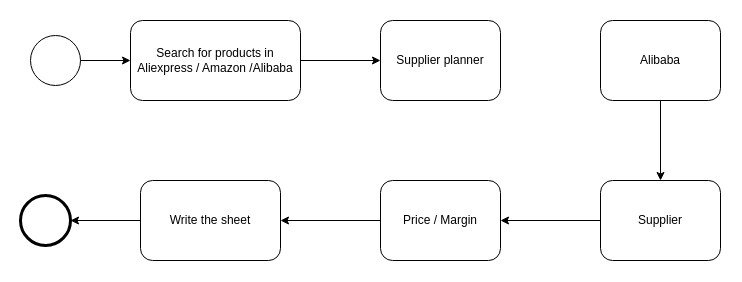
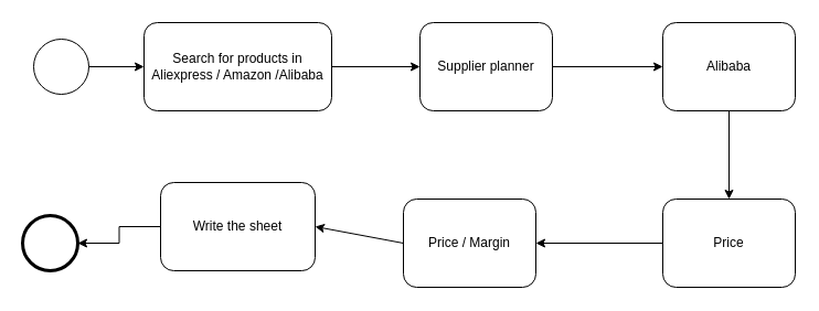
+ <mxCell id="9" style="edgeStyle=orthogonalEdgeStyle;rounded=0;html=1;jettySize=auto;orthogonalLoop=1;" parent="1" source="4" target="5" edge="1"><mxGeometry relative="1" as="geometry"><mxPoint x="360" y="145" as="targetPoint" /></mxGeometry></mxCell>
- <mxCell id="14" value="Write the sheet" style="shape=ext;rounded=1;html=1;whiteSpace=wrap;" vertex="1" parent="1"><mxGeometry x="140" y="180" width="140" height="80" as="geometry" /></mxCell>
+ <mxCell id="14" value="Write the sheet" style="shape=ext;rounded=1;html=1;whiteSpace=wrap;" vertex="1" parent="1"><mxGeometry x="145" y="165" width="140" height="80" as="geometry" /></mxCell>
- <mxCell id="11" value="Price / Margin" style="shape=ext;rounded=1;html=1;whiteSpace=wrap;" vertex="1" parent="1"><mxGeometry x="380" y="180" width="120" height="80" as="geometry" /></mxCell>
+ <mxCell id="11" value="Price / Margin" style="shape=ext;rounded=1;html=1;whiteSpace=wrap;" vertex="1" parent="1"><mxGeometry x="365" y="180" width="120" height="80" as="geometry" /></mxCell>
- <mxCell id="10" value="Supplier" style="shape=ext;rounded=1;html=1;whiteSpace=wrap;" vertex="1" parent="1"><mxGeometry x="600" y="180" width="120" height="80" as="geometry" /></mxCell>
+ <mxCell id="10" value="Price" style="shape=ext;rounded=1;html=1;whiteSpace=wrap;" vertex="1" parent="1"><mxGeometry x="600" y="180" width="120" height="80" as="geometry" /></mxCell>
